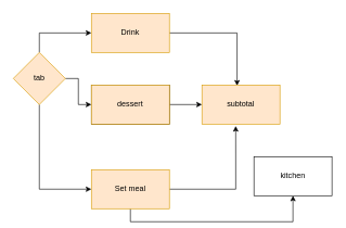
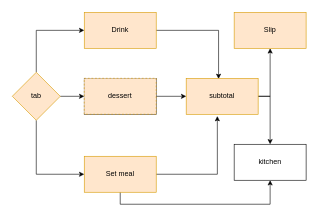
+ <mxCell id="17" value="Slip" style="whiteSpace=wrap;html=1;fillColor=#ffe6cc;strokeColor=#d79b00;" parent="1" vertex="1"><mxGeometry x="390" y="20" width="120" height="60" as="geometry" /></mxCell>
+ <mxCell id="12" style="edgeStyle=orthogonalEdgeStyle;rounded=0;orthogonalLoop=1;jettySize=auto;html=1;entryX=0.5;entryY=1;entryDx=0;entryDy=0;exitX=1;exitY=0.5;exitDx=0;exitDy=0;" parent="1" source="14" target="17" edge="1"><mxGeometry relative="1" as="geometry" /></mxCell>
- <mxCell id="5" value="tab" style="rhombus;whiteSpace=wrap;html=1;fillColor=#ffe6cc;strokeColor=#d79b00;" parent="1" vertex="1"><mxGeometry x="20" y="80" width="80" height="80" as="geometry" /></mxCell>
+ <mxCell id="5" value="tab" style="rhombus;whiteSpace=wrap;html=1;fillColor=#ffe6cc;strokeColor=#d79b00;" parent="1" vertex="1"><mxGeometry x="20" y="120" width="80" height="80" as="geometry" /></mxCell>
- <mxCell id="16" value="dessert" style="rounded=0;whiteSpace=wrap;html=1;fillColor=#ffe6cc;strokeColor=#d79b00;" parent="1" vertex="1"><mxGeometry x="140" y="130" width="120" height="60" as="geometry" /></mxCell>
+ <mxCell id="16" value="dessert" style="rounded=0;whiteSpace=wrap;html=1;fillColor=#ffe6cc;strokeColor=#d79b00;dashed=1;" parent="1" vertex="1"><mxGeometry x="140" y="130" width="120" height="60" as="geometry" /></mxCell>
+ <mxCell id="13" style="edgeStyle=orthogonalEdgeStyle;rounded=0;orthogonalLoop=1;jettySize=auto;html=1;entryX=0.5;entryY=0;entryDx=0;entryDy=0;exitX=1;exitY=0.5;exitDx=0;exitDy=0;" parent="1" source="14" target="18" edge="1"><mxGeometry relative="1" as="geometry" /></mxCell>
